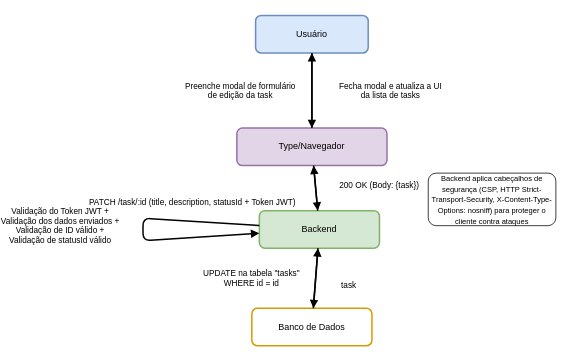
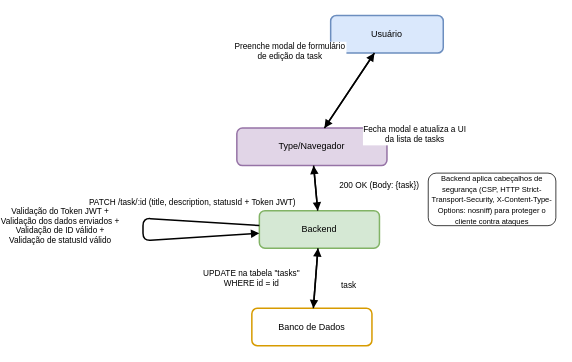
- <mxCell id="2" value="Usuário" style="rounded=1;whiteSpace=wrap;html=1;strokeWidth=2;fillColor=#dae8fc;strokeColor=#6c8ebf;" parent="1" vertex="1"><mxGeometry x="170" y="20" width="150" height="50" as="geometry" /></mxCell>
+ <mxCell id="2" value="Usuário" style="rounded=1;whiteSpace=wrap;html=1;strokeWidth=2;fillColor=#dae8fc;strokeColor=#6c8ebf;" parent="1" vertex="1"><mxGeometry x="270" y="20" width="150" height="50" as="geometry" /></mxCell>
